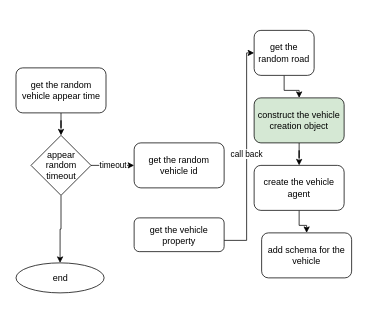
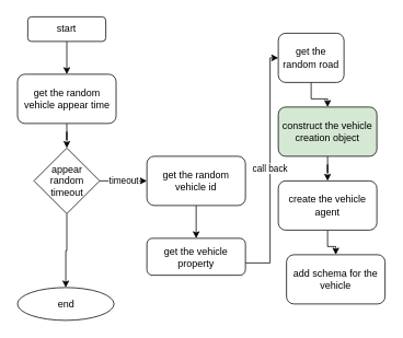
+ <mxCell id="3" value="start" style="rounded=1;whiteSpace=wrap;html=1;" vertex="1" parent="1"><mxGeometry x="33" y="20" width="95" height="30" as="geometry" /></mxCell>
+ <mxCell id="2" value="" style="edgeStyle=orthogonalEdgeStyle;rounded=0;orthogonalLoop=1;jettySize=auto;html=1;" edge="1" parent="1" source="3" target="5"><mxGeometry relative="1" as="geometry" /></mxCell>
+ <mxCell id="9" value="" style="edgeStyle=orthogonalEdgeStyle;rounded=0;orthogonalLoop=1;jettySize=auto;html=1;" edge="1" parent="1" source="10" target="12"><mxGeometry relative="1" as="geometry" /></mxCell>
